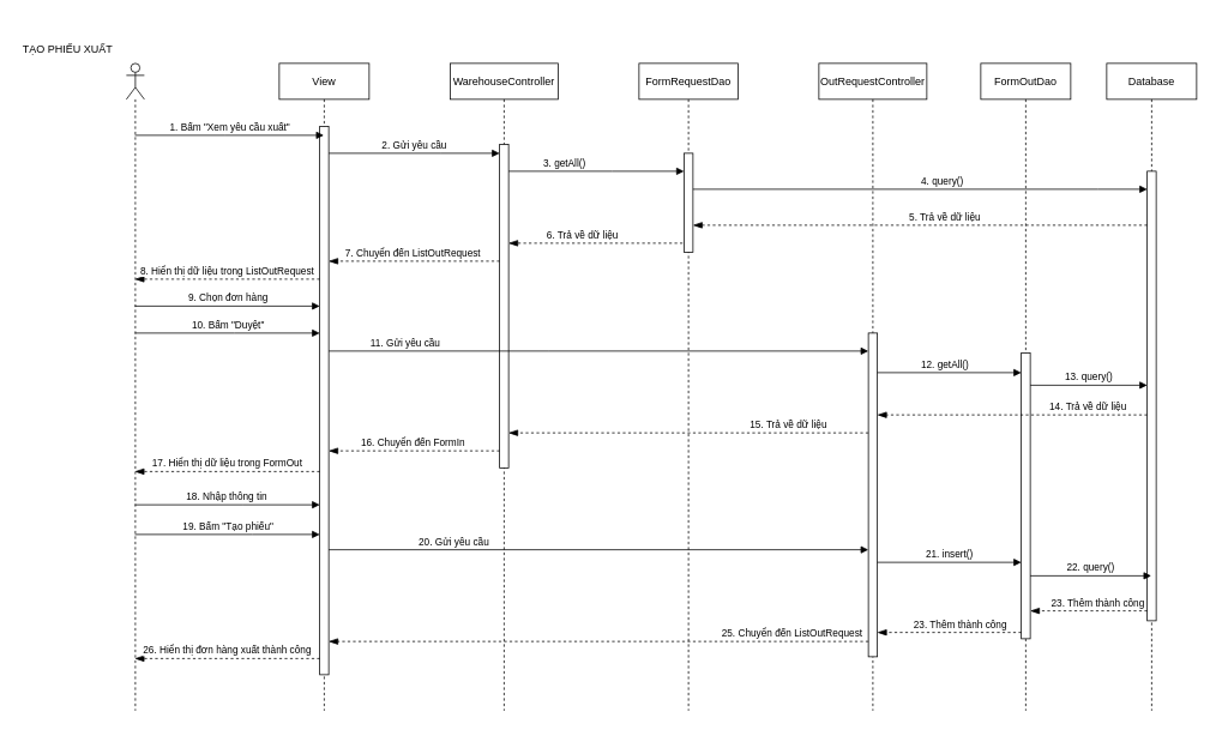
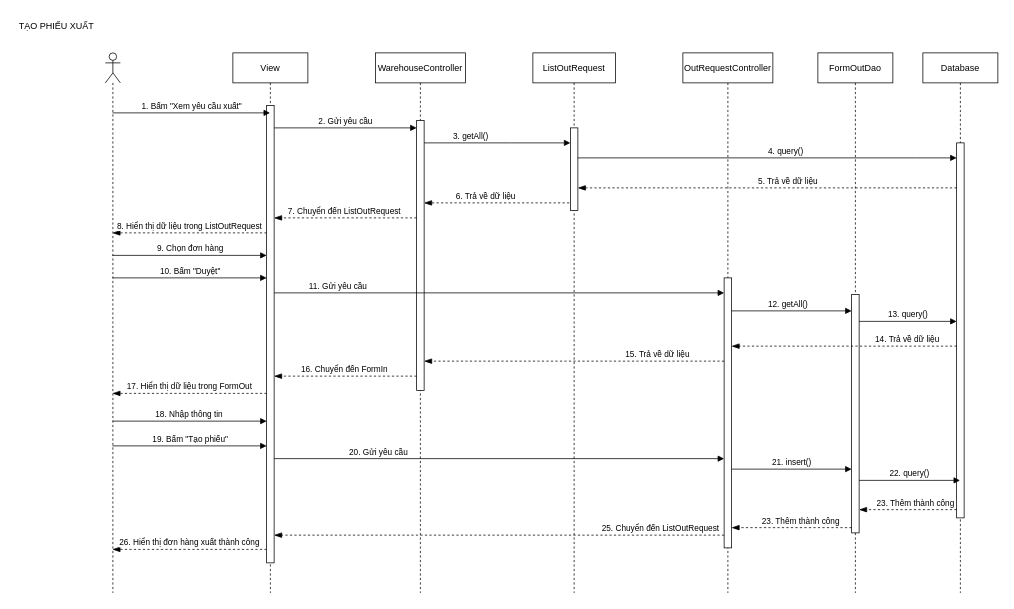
- <mxCell id="3" value="TẠO PHIẾU XUẤT" style="text;html=1;strokeColor=none;fillColor=none;align=center;verticalAlign=middle;whiteSpace=wrap;rounded=0;" vertex="1" parent="1"><mxGeometry x="20" y="40" width="110" height="30" as="geometry" /></mxCell>
+ <mxCell id="3" value="TẠO PHIẾU XUẤT" style="text;html=1;strokeColor=none;fillColor=none;align=center;verticalAlign=middle;whiteSpace=wrap;rounded=0;" vertex="1" parent="1"><mxGeometry x="20" y="20" width="110" height="30" as="geometry" /></mxCell>
- <mxCell id="18" value="FormRequestDao" style="shape=umlLifeline;perimeter=lifelinePerimeter;whiteSpace=wrap;html=1;container=1;collapsible=0;recursiveResize=0;outlineConnect=0;" vertex="1" parent="1"><mxGeometry x="710" y="70" width="110" height="720" as="geometry" /></mxCell>
+ <mxCell id="18" value="ListOutRequest" style="shape=umlLifeline;perimeter=lifelinePerimeter;whiteSpace=wrap;html=1;container=1;collapsible=0;recursiveResize=0;outlineConnect=0;" vertex="1" parent="1"><mxGeometry x="710" y="70" width="110" height="720" as="geometry" /></mxCell>
